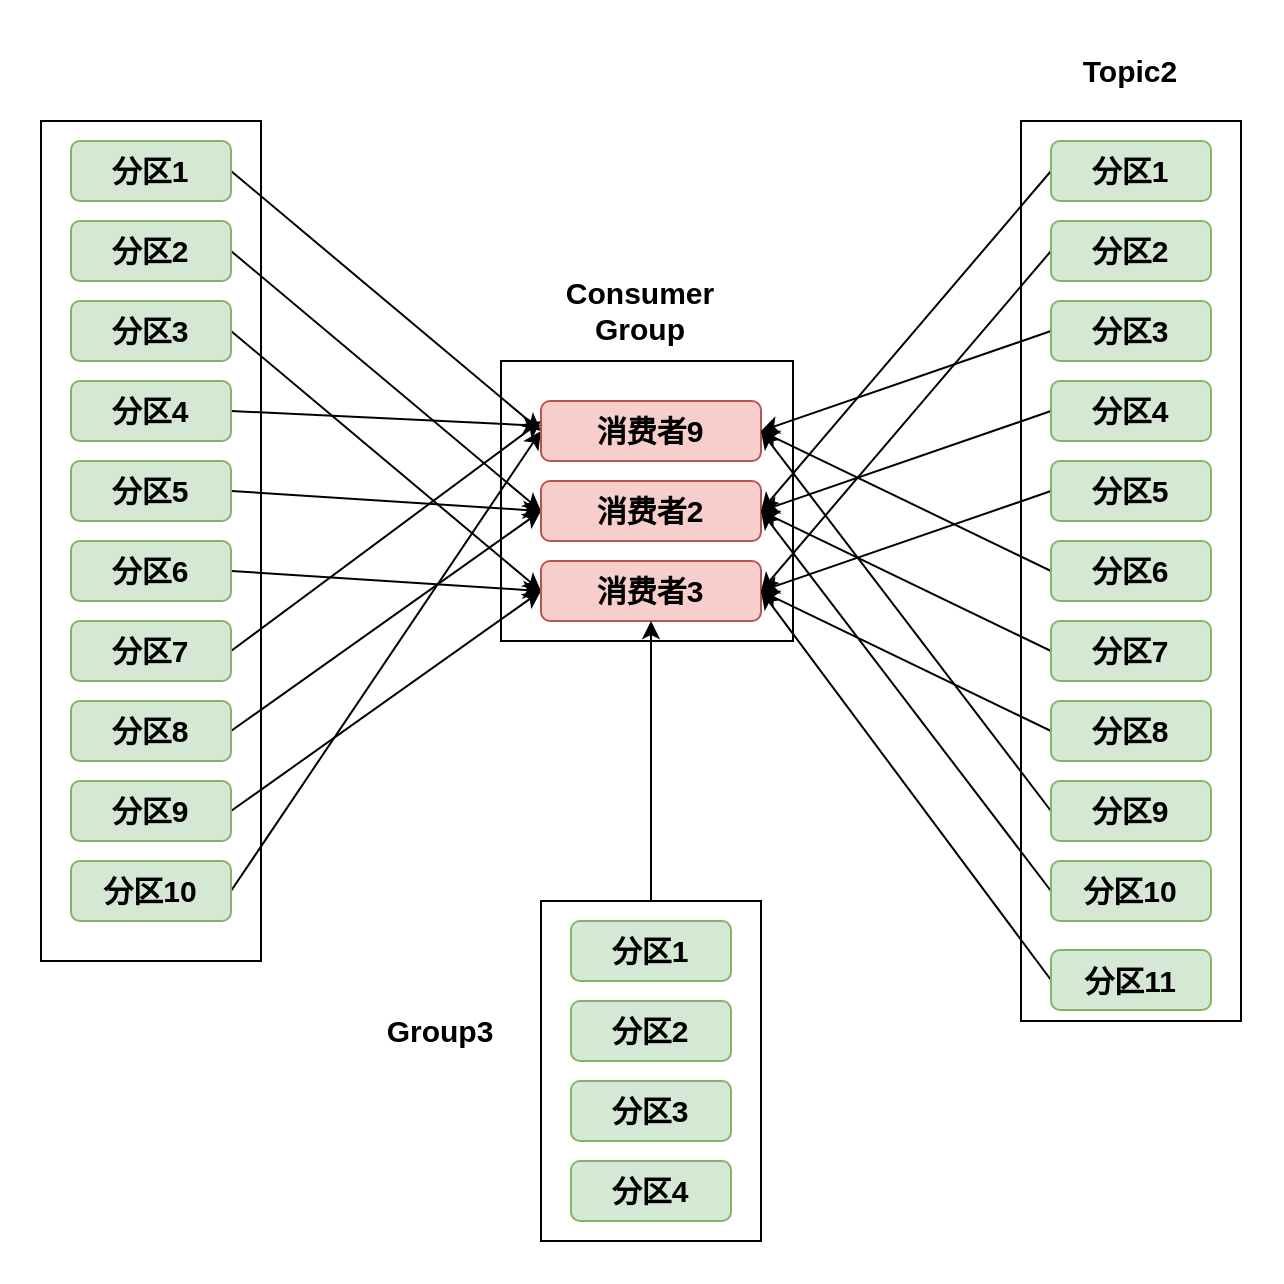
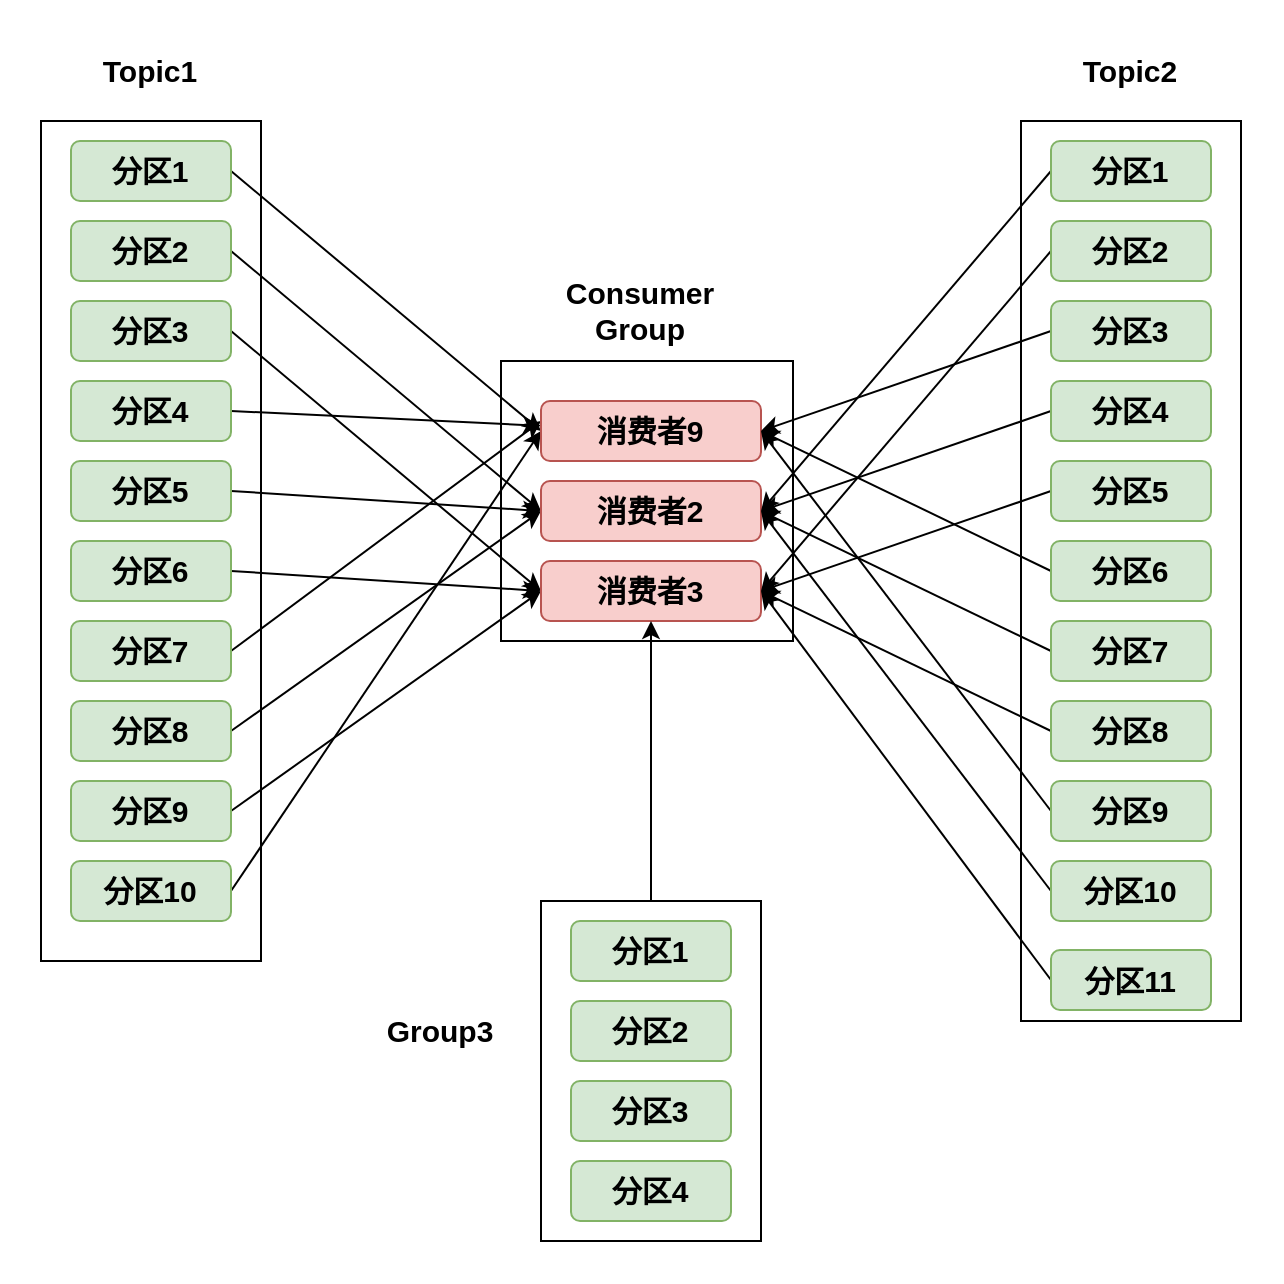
+ <mxCell id="4" value="&lt;font style=&quot;font-size: 15px;&quot;&gt;Topic1&lt;/font&gt;" style="text;html=1;strokeColor=none;fillColor=none;align=center;verticalAlign=middle;whiteSpace=wrap;rounded=0;fontStyle=1;fontSize=15;" vertex="1" parent="1"><mxGeometry x="45" y="20" width="60" height="30" as="geometry" /></mxCell>
